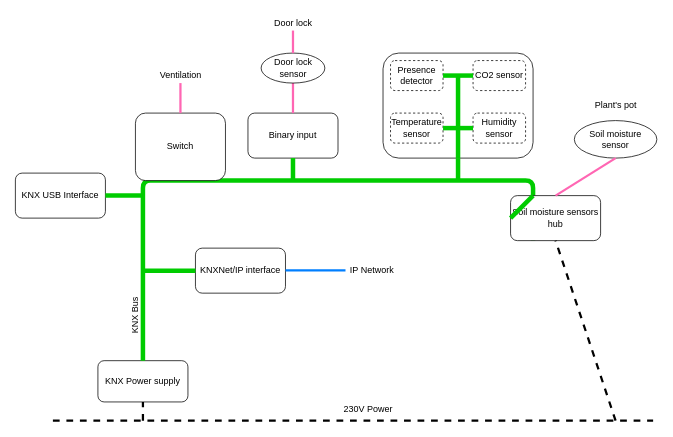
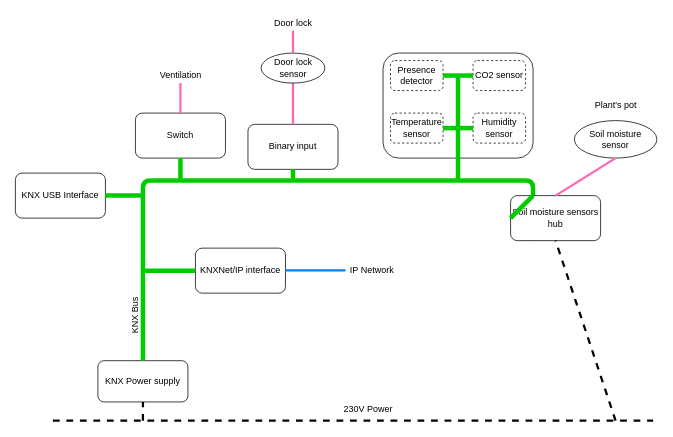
- <mxCell id="18" value="Binary input" style="rounded=1;whiteSpace=wrap;html=1;" parent="1" vertex="1"><mxGeometry x="330" y="150" width="120" height="60" as="geometry" /></mxCell>
+ <mxCell id="18" value="Binary input" style="rounded=1;whiteSpace=wrap;html=1;" parent="1" vertex="1"><mxGeometry x="330" y="165" width="120" height="60" as="geometry" /></mxCell>
- <mxCell id="14" value="Switch" style="rounded=1;whiteSpace=wrap;html=1;" parent="1" vertex="1"><mxGeometry x="180" y="150" width="120" height="90" as="geometry" /></mxCell>
+ <mxCell id="14" value="Switch" style="rounded=1;whiteSpace=wrap;html=1;" parent="1" vertex="1"><mxGeometry x="180" y="150" width="120" height="60" as="geometry" /></mxCell>
